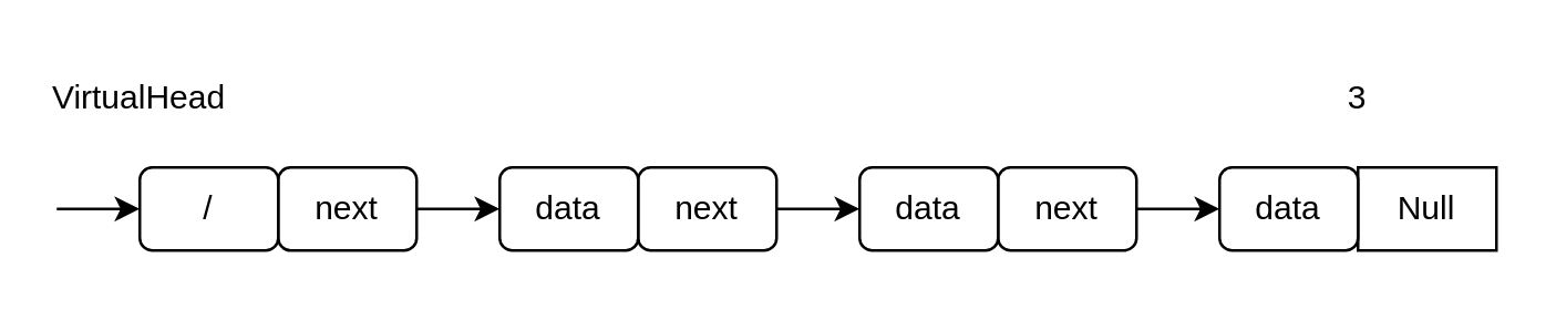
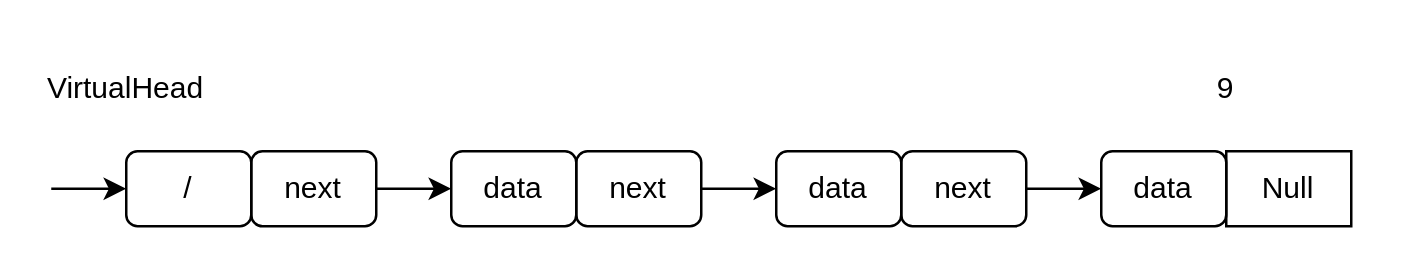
- <mxCell id="15" value="3" style="text;html=1;strokeColor=none;fillColor=none;align=center;verticalAlign=middle;whiteSpace=wrap;rounded=0;" vertex="1" parent="1"><mxGeometry x="460" y="20" width="60" height="30" as="geometry" /></mxCell>
+ <mxCell id="15" value="9" style="text;html=1;strokeColor=none;fillColor=none;align=center;verticalAlign=middle;whiteSpace=wrap;rounded=0;" vertex="1" parent="1"><mxGeometry x="460" y="20" width="60" height="30" as="geometry" /></mxCell>
